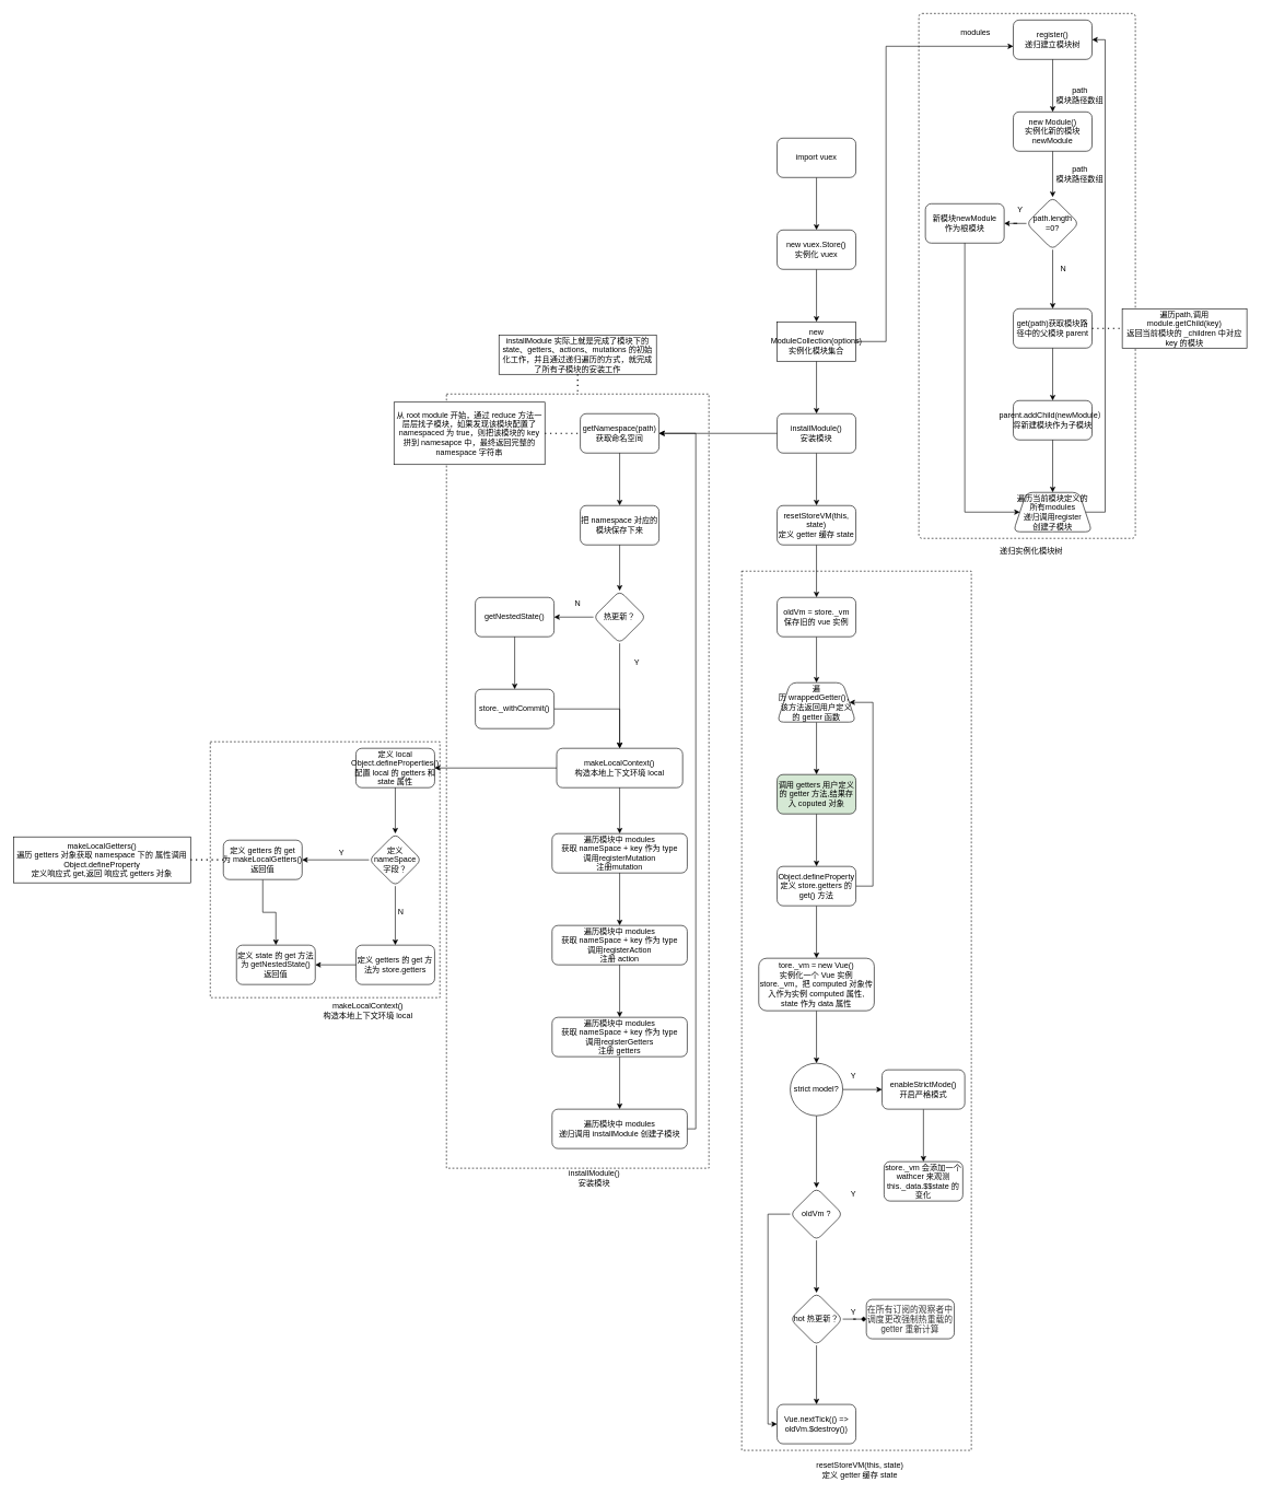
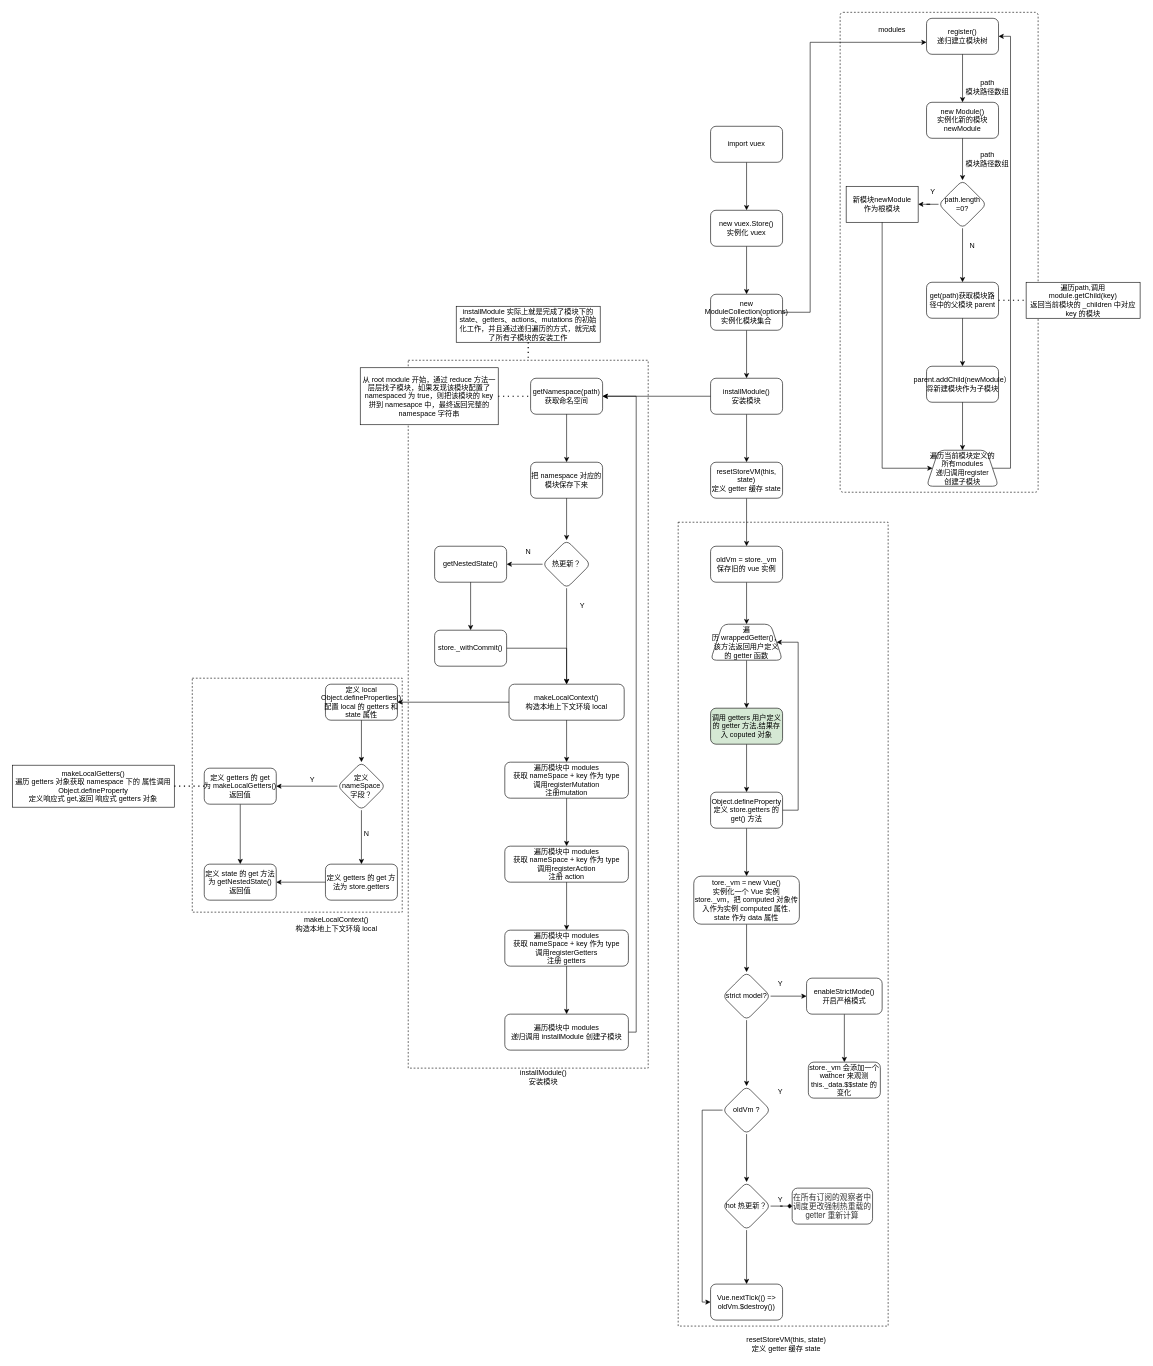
- <mxCell id="12" value="新模块newModule&lt;br&gt;作为根模块" style="whiteSpace=wrap;html=1;rounded=1;" vertex="1" parent="3"><mxGeometry x="10" y="290" width="120" height="60" as="geometry" /></mxCell>
+ <mxCell id="12" value="新模块newModule&lt;br&gt;作为根模块" style="whiteSpace=wrap;html=1;rounded=0;" vertex="1" parent="3"><mxGeometry x="10" y="290" width="120" height="60" as="geometry" /></mxCell>
- <mxCell id="33" value="new ModuleCollection(options)&lt;br&gt;实例化模块集合" style="whiteSpace=wrap;html=1;rounded=0;" vertex="1" parent="1"><mxGeometry x="1184" y="490" width="120" height="60" as="geometry" /></mxCell>
+ <mxCell id="33" value="new ModuleCollection(options)&lt;br&gt;实例化模块集合" style="whiteSpace=wrap;html=1;rounded=1;" vertex="1" parent="1"><mxGeometry x="1184" y="490" width="120" height="60" as="geometry" /></mxCell>
- <mxCell id="27" value="递归实例化模块树" style="text;html=1;align=center;verticalAlign=middle;resizable=0;points=[];autosize=1;strokeColor=none;" vertex="1" parent="3"><mxGeometry x="116" y="810" width="110" height="20" as="geometry" /></mxCell>
- <mxCell id="46" value="定义 state 的 get 方法为&amp;nbsp;getNestedState() 返回值" style="whiteSpace=wrap;html=1;rounded=1;" vertex="1" parent="38"><mxGeometry x="340" y="310" width="120" height="60" as="geometry" /></mxCell>
+ <mxCell id="46" value="定义 state 的 get 方法为&amp;nbsp;getNestedState() 返回值" style="whiteSpace=wrap;html=1;rounded=1;" vertex="1" parent="38"><mxGeometry x="320" y="310" width="120" height="60" as="geometry" /></mxCell>
- <mxCell id="99" value="strict model?" style="ellipse;whiteSpace=wrap;html=1;" vertex="1" parent="1"><mxGeometry x="1204" y="1620" width="80" height="80" as="geometry" /></mxCell>
+ <mxCell id="99" value="strict model?" style="rhombus;whiteSpace=wrap;html=1;rounded=1;" vertex="1" parent="1"><mxGeometry x="1204" y="1620" width="80" height="80" as="geometry" /></mxCell>
